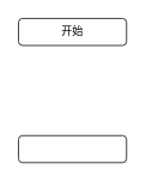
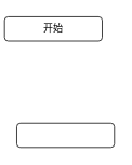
- <mxCell id="2" value="开始" style="rounded=1;whiteSpace=wrap;html=1;" vertex="1" parent="1"><mxGeometry x="20" y="20" width="120" height="30" as="geometry" /></mxCell>
+ <mxCell id="2" value="开始" style="rounded=1;whiteSpace=wrap;html=1;" vertex="1" parent="1"><mxGeometry x="5" y="20" width="120" height="30" as="geometry" /></mxCell>
